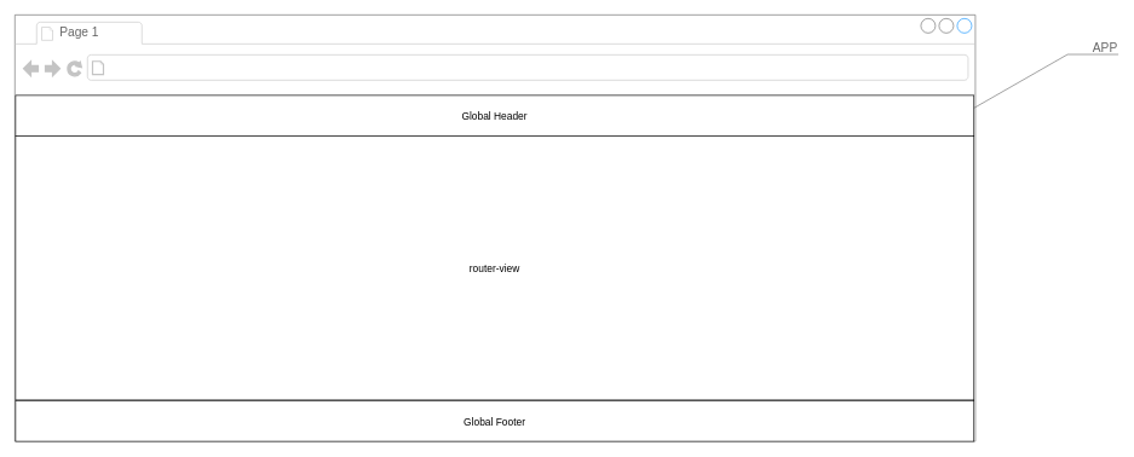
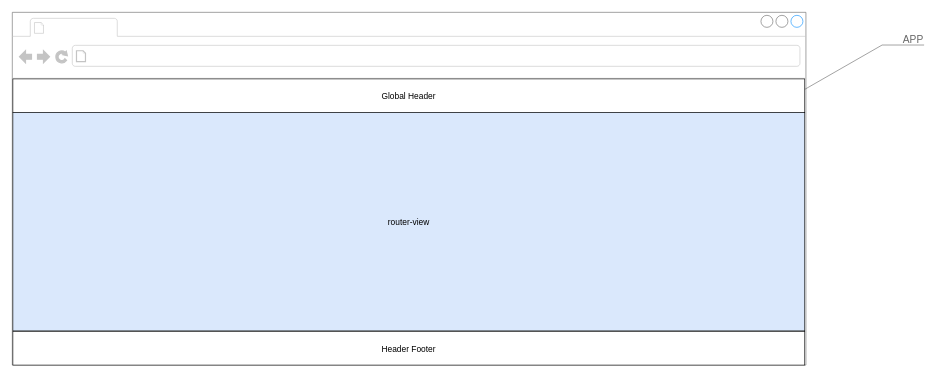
- <mxCell id="3" value="Page 1" style="strokeWidth=1;shadow=0;dashed=0;align=center;html=1;shape=mxgraph.mockup.containers.anchor;fontSize=17;fontColor=#666666;align=left;" vertex="1" parent="2"><mxGeometry x="60" y="12" width="110" height="26" as="geometry" /></mxCell>
- <mxCell id="6" value="&lt;font style=&quot;font-size: 14px&quot;&gt;router-view&lt;/font&gt;" style="rounded=0;whiteSpace=wrap;html=1;fontSize=16;" vertex="1" parent="2"><mxGeometry x="1" y="167" width="1320" height="364" as="geometry" /></mxCell>
+ <mxCell id="6" value="&lt;font style=&quot;font-size: 14px&quot;&gt;router-view&lt;/font&gt;" style="rounded=0;whiteSpace=wrap;html=1;fontSize=16;fillColor=#dae8fc;" vertex="1" parent="2"><mxGeometry x="1" y="167" width="1320" height="364" as="geometry" /></mxCell>
- <mxCell id="5" value="&lt;font style=&quot;font-size: 14px&quot;&gt;Global Footer&lt;/font&gt;" style="rounded=0;whiteSpace=wrap;html=1;fontSize=16;" vertex="1" parent="2"><mxGeometry x="1" y="532" width="1320" height="56" as="geometry" /></mxCell>
+ <mxCell id="5" value="&lt;font style=&quot;font-size: 14px&quot;&gt;Header Footer&lt;/font&gt;" style="rounded=0;whiteSpace=wrap;html=1;fontSize=16;" vertex="1" parent="2"><mxGeometry x="1" y="532" width="1320" height="56" as="geometry" /></mxCell>
